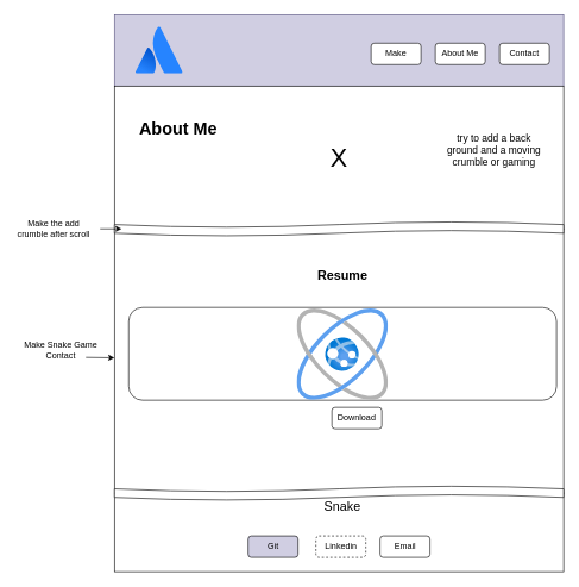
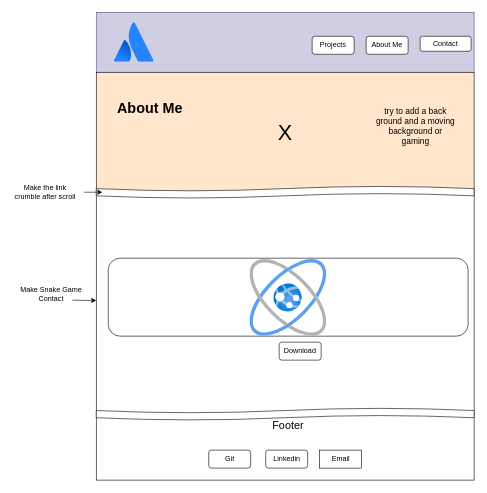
- <mxCell id="12" value="Make" style="rounded=1;whiteSpace=wrap;html=1;" parent="1" vertex="1"><mxGeometry x="520" y="60" width="70" height="30" as="geometry" /></mxCell>
+ <mxCell id="12" value="Projects" style="rounded=1;whiteSpace=wrap;html=1;" parent="1" vertex="1"><mxGeometry x="520" y="60" width="70" height="30" as="geometry" /></mxCell>
- <mxCell id="5" value="Contact" style="rounded=1;whiteSpace=wrap;html=1;" parent="1" vertex="1"><mxGeometry x="700" y="60" width="70" height="30" as="geometry" /></mxCell>
+ <mxCell id="5" value="Contact" style="rounded=1;whiteSpace=wrap;html=1;" parent="1" vertex="1"><mxGeometry x="700" y="60" width="85" height="25" as="geometry" /></mxCell>
- <mxCell id="14" value="&lt;font style=&quot;font-size: 14px&quot;&gt;try to add a back ground and a moving crumble or gaming&lt;/font&gt;" style="text;html=1;strokeColor=none;fillColor=none;align=center;verticalAlign=middle;whiteSpace=wrap;rounded=0;" parent="1" vertex="1"><mxGeometry x="625" y="200" width="135" height="20" as="geometry" /></mxCell>
+ <mxCell id="14" value="&lt;font style=&quot;font-size: 14px&quot;&gt;try to add a back ground and a moving background or gaming&lt;/font&gt;" style="text;html=1;strokeColor=none;fillColor=none;align=center;verticalAlign=middle;whiteSpace=wrap;rounded=0;" parent="1" vertex="1"><mxGeometry x="625" y="200" width="135" height="20" as="geometry" /></mxCell>
- <mxCell id="7" value="&lt;font style=&quot;font-size: 36px&quot;&gt;X&lt;/font&gt;" style="rounded=0;whiteSpace=wrap;html=1;" parent="1" vertex="1"><mxGeometry x="160" y="120" width="630" height="200" as="geometry" /></mxCell>
+ <mxCell id="7" value="&lt;font style=&quot;font-size: 36px&quot;&gt;X&lt;/font&gt;" style="rounded=0;whiteSpace=wrap;html=1;fillColor=#ffe6cc;" parent="1" vertex="1"><mxGeometry x="160" y="120" width="630" height="200" as="geometry" /></mxCell>
- <mxCell id="18" value="Make the add crumble after scroll" style="text;html=1;strokeColor=none;fillColor=none;align=center;verticalAlign=middle;whiteSpace=wrap;rounded=0;" parent="1" vertex="1"><mxGeometry x="20" y="310" width="110" height="20" as="geometry" /></mxCell>
+ <mxCell id="18" value="Make the link crumble after scroll" style="text;html=1;strokeColor=none;fillColor=none;align=center;verticalAlign=middle;whiteSpace=wrap;rounded=0;" parent="1" vertex="1"><mxGeometry x="20" y="310" width="110" height="20" as="geometry" /></mxCell>
- <mxCell id="10" value="&lt;font style=&quot;font-size: 18px&quot;&gt;&lt;b&gt;Resume&lt;/b&gt;&lt;/font&gt;" style="text;html=1;strokeColor=none;fillColor=none;align=center;verticalAlign=middle;whiteSpace=wrap;rounded=0;" parent="1" vertex="1"><mxGeometry x="350" y="350" width="260" height="70" as="geometry" /></mxCell>
- <mxCell id="13" value="&lt;font style=&quot;font-size: 18px&quot;&gt;Snake&lt;/font&gt;" style="text;html=1;strokeColor=none;fillColor=none;align=center;verticalAlign=middle;whiteSpace=wrap;rounded=0;" parent="1" vertex="1"><mxGeometry x="420" y="700" width="120" height="20" as="geometry" /></mxCell>
+ <mxCell id="13" value="&lt;font style=&quot;font-size: 18px&quot;&gt;Footer&lt;/font&gt;" style="text;html=1;strokeColor=none;fillColor=none;align=center;verticalAlign=middle;whiteSpace=wrap;rounded=0;" parent="1" vertex="1"><mxGeometry x="420" y="700" width="120" height="20" as="geometry" /></mxCell>
- <mxCell id="25" value="Git" style="rounded=1;whiteSpace=wrap;html=1;fillColor=#d0cee2;" vertex="1" parent="1"><mxGeometry x="347.5" y="750" width="70" height="30" as="geometry" /></mxCell>
+ <mxCell id="25" value="Git" style="rounded=1;whiteSpace=wrap;html=1;" vertex="1" parent="1"><mxGeometry x="347.5" y="750" width="70" height="30" as="geometry" /></mxCell>
- <mxCell id="24" value="Linkedin" style="rounded=1;whiteSpace=wrap;html=1;dashed=1;" vertex="1" parent="1"><mxGeometry x="442.5" y="750" width="70" height="30" as="geometry" /></mxCell>
+ <mxCell id="24" value="Linkedin" style="rounded=1;whiteSpace=wrap;html=1;" vertex="1" parent="1"><mxGeometry x="442.5" y="750" width="70" height="30" as="geometry" /></mxCell>
- <mxCell id="23" value="Email" style="rounded=1;whiteSpace=wrap;html=1;" vertex="1" parent="1"><mxGeometry x="532.5" y="750" width="70" height="30" as="geometry" /></mxCell>
+ <mxCell id="23" value="Email" style="whiteSpace=wrap;html=1;rounded=0;" vertex="1" parent="1"><mxGeometry x="532.5" y="750" width="70" height="30" as="geometry" /></mxCell>
